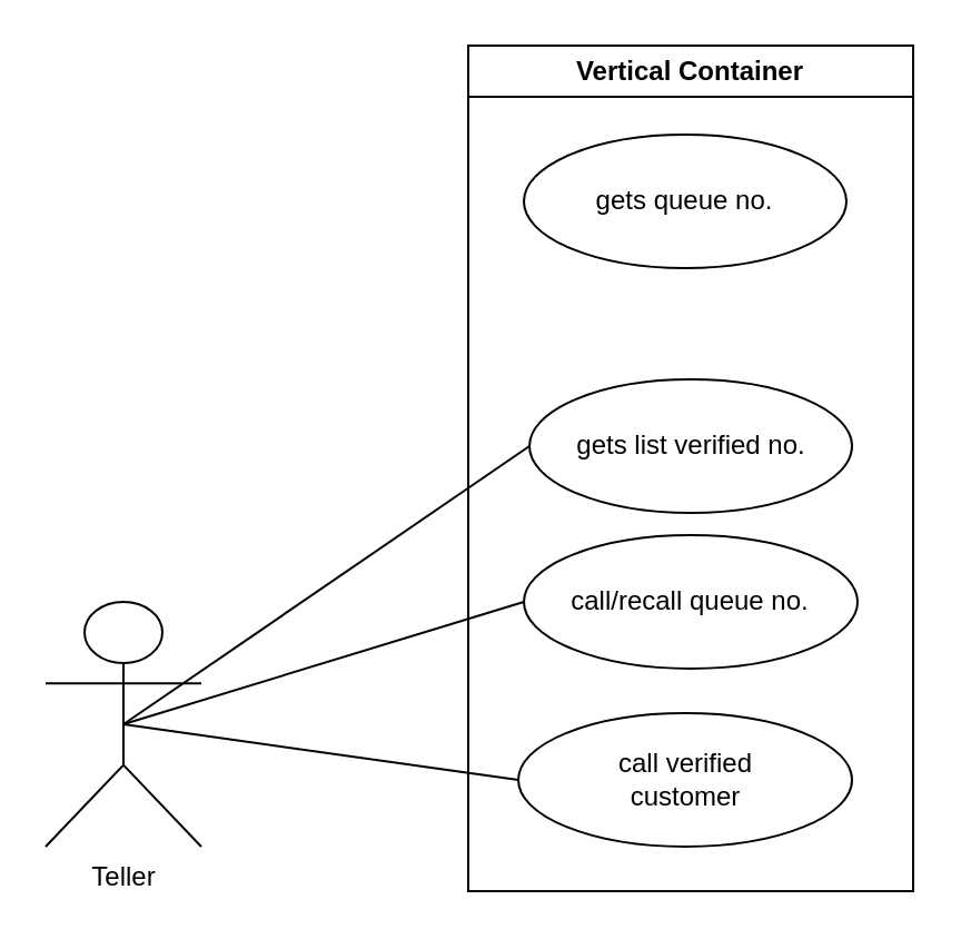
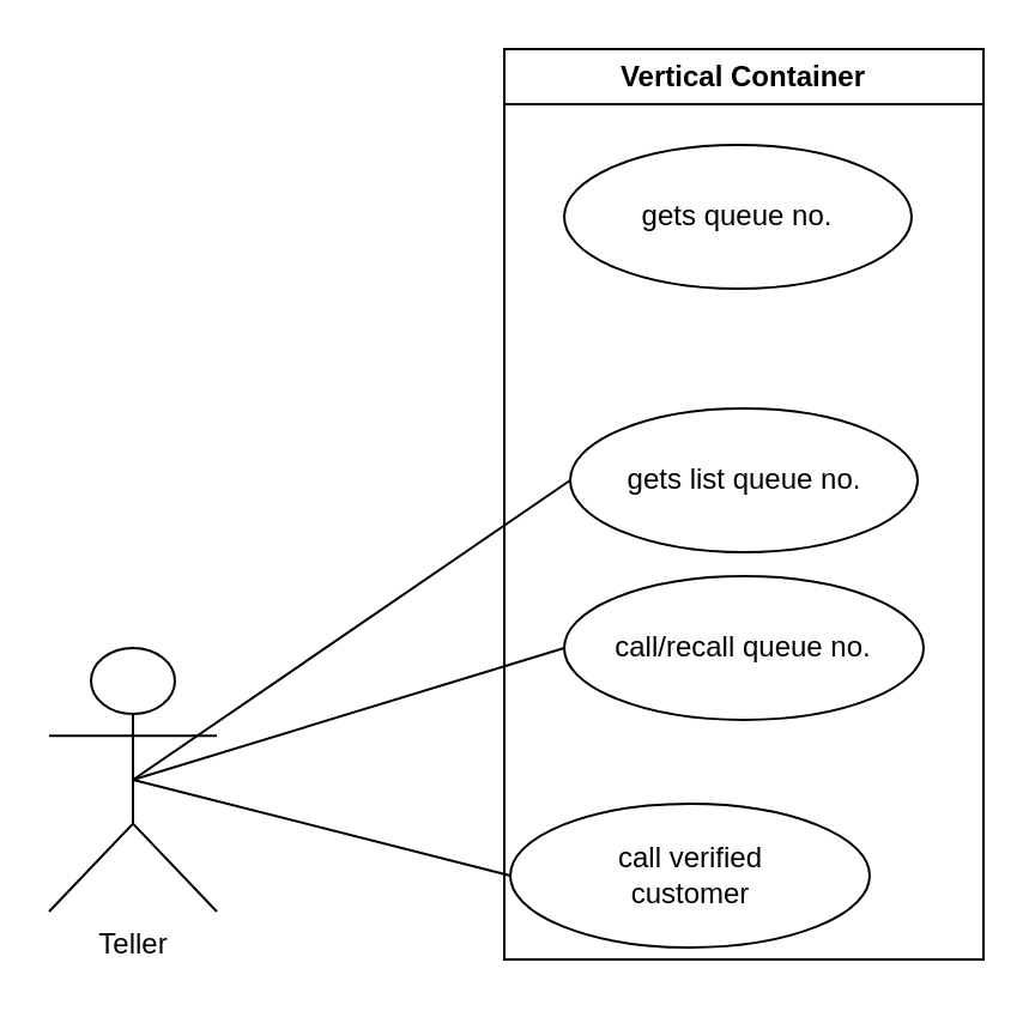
- <mxCell id="7" value="gets list verified no." style="ellipse;whiteSpace=wrap;html=1;" vertex="1" parent="3"><mxGeometry x="27.5" y="150" width="145" height="60" as="geometry" /></mxCell>
+ <mxCell id="7" value="gets list queue no." style="ellipse;whiteSpace=wrap;html=1;" vertex="1" parent="3"><mxGeometry x="27.5" y="150" width="145" height="60" as="geometry" /></mxCell>
- <mxCell id="6" value="call verified&lt;br&gt;customer" style="ellipse;whiteSpace=wrap;html=1;" vertex="1" parent="3"><mxGeometry x="22.5" y="300" width="150" height="60" as="geometry" /></mxCell>
+ <mxCell id="6" value="call verified&lt;br&gt;customer" style="ellipse;whiteSpace=wrap;html=1;" vertex="1" parent="3"><mxGeometry x="2.5" y="315" width="150" height="60" as="geometry" /></mxCell>
